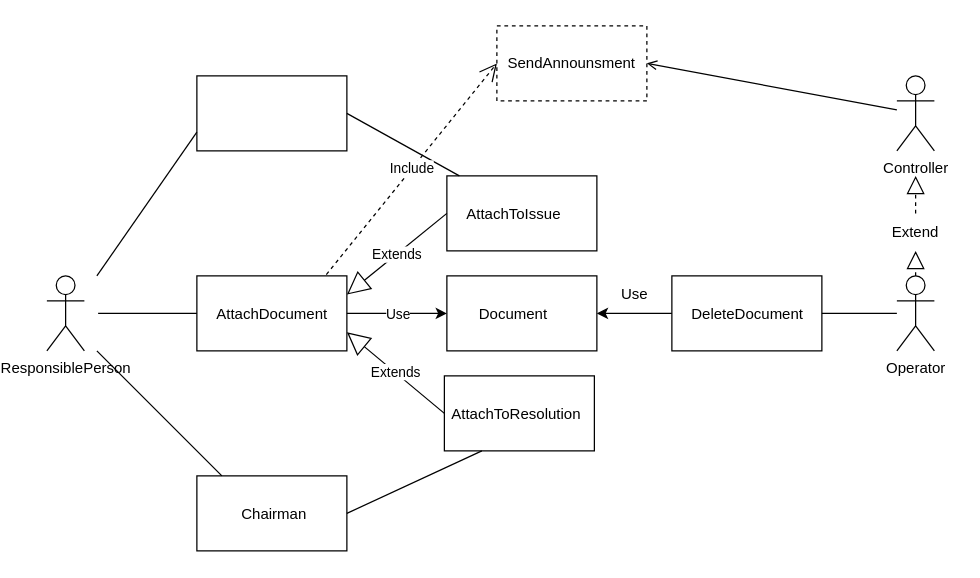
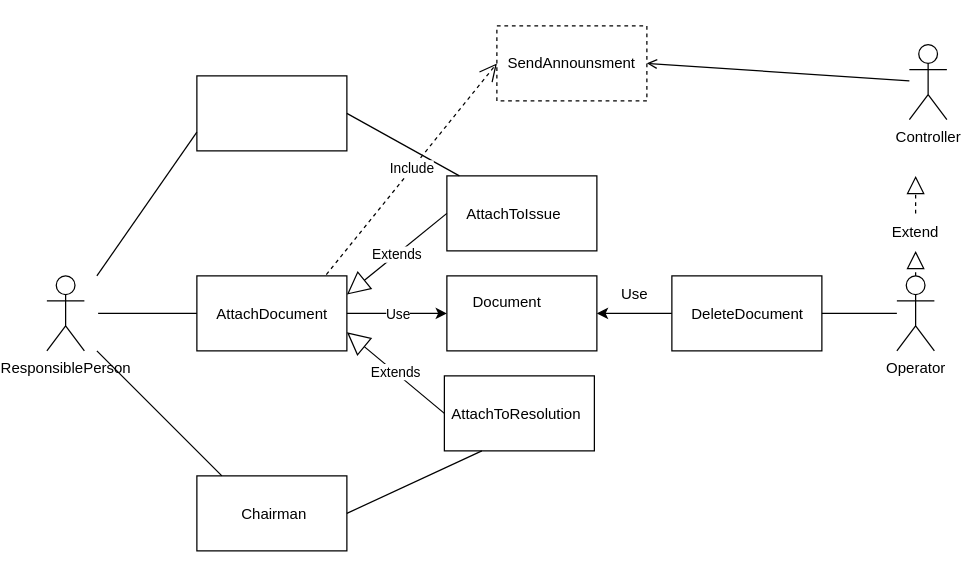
- <mxCell id="23" value="Controller" style="shape=umlActor;verticalLabelPosition=bottom;verticalAlign=top;html=1;outlineConnect=0;" vertex="1" parent="1"><mxGeometry x="700" y="60" width="30" height="60" as="geometry" /></mxCell>
+ <mxCell id="23" value="Controller" style="shape=umlActor;verticalLabelPosition=bottom;verticalAlign=top;html=1;outlineConnect=0;" vertex="1" parent="1"><mxGeometry x="710" y="35" width="30" height="60" as="geometry" /></mxCell>
- <mxCell id="28" value="Document" style="text;strokeColor=none;fillColor=none;align=left;verticalAlign=middle;spacingLeft=4;spacingRight=4;overflow=hidden;points=[[0,0.5],[1,0.5]];portConstraint=eastwest;rotatable=0;" vertex="1" parent="1"><mxGeometry x="360" y="235" width="80" height="30" as="geometry" /></mxCell>
+ <mxCell id="28" value="Document" style="text;strokeColor=none;fillColor=none;align=left;verticalAlign=middle;spacingLeft=4;spacingRight=4;overflow=hidden;points=[[0,0.5],[1,0.5]];portConstraint=eastwest;rotatable=0;" vertex="1" parent="1"><mxGeometry x="355" y="225" width="80" height="30" as="geometry" /></mxCell>
